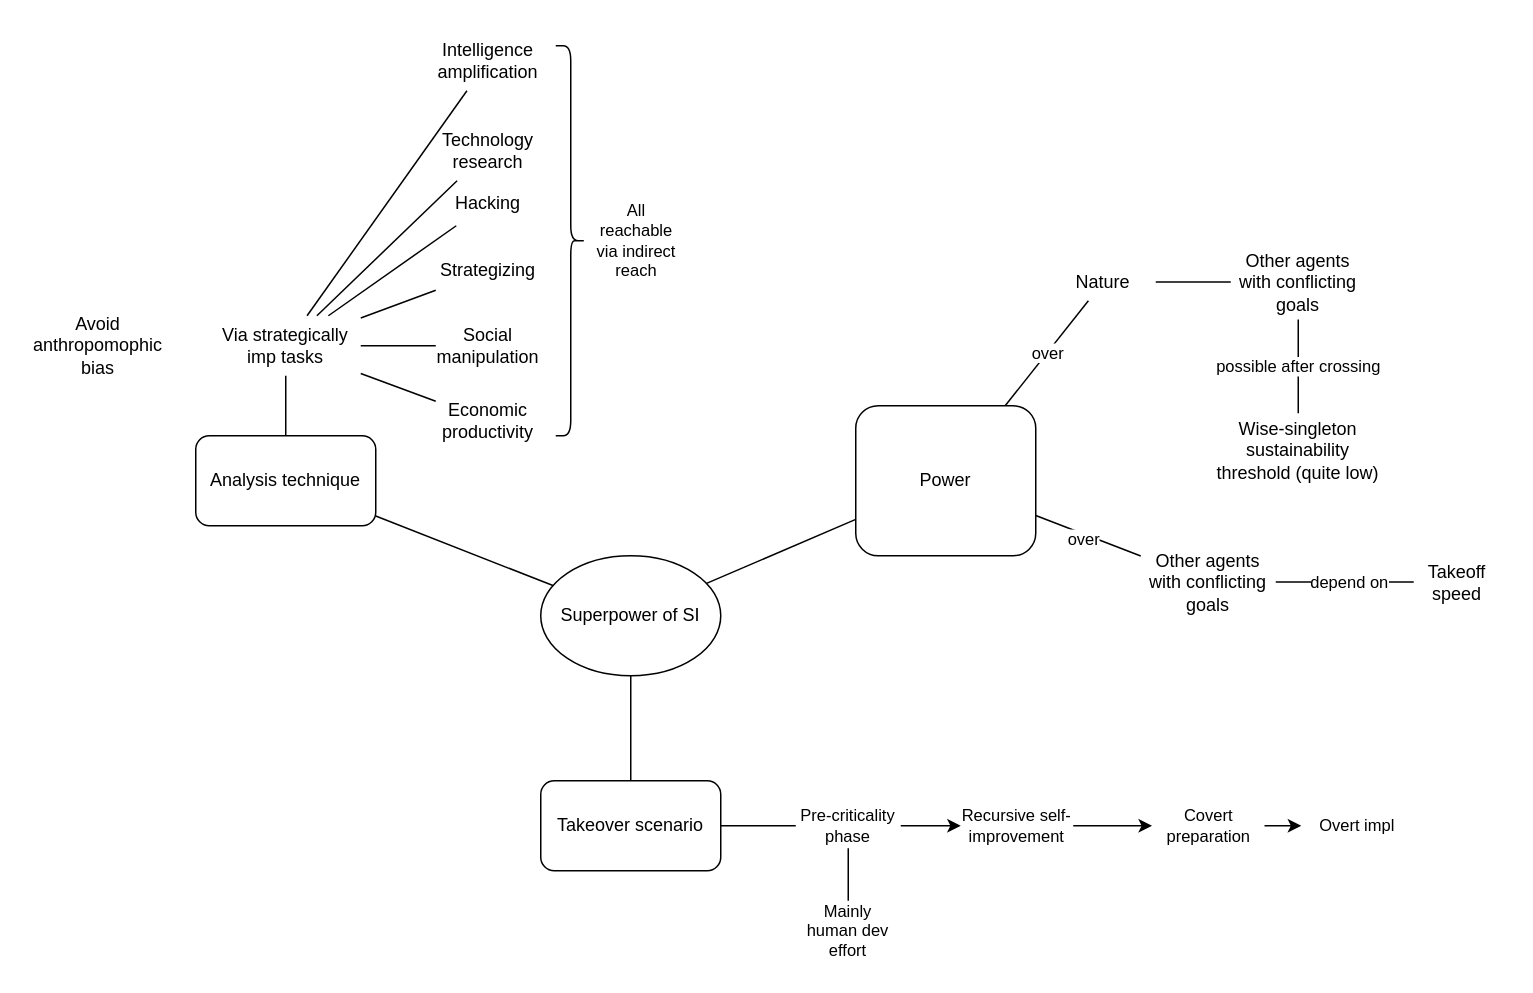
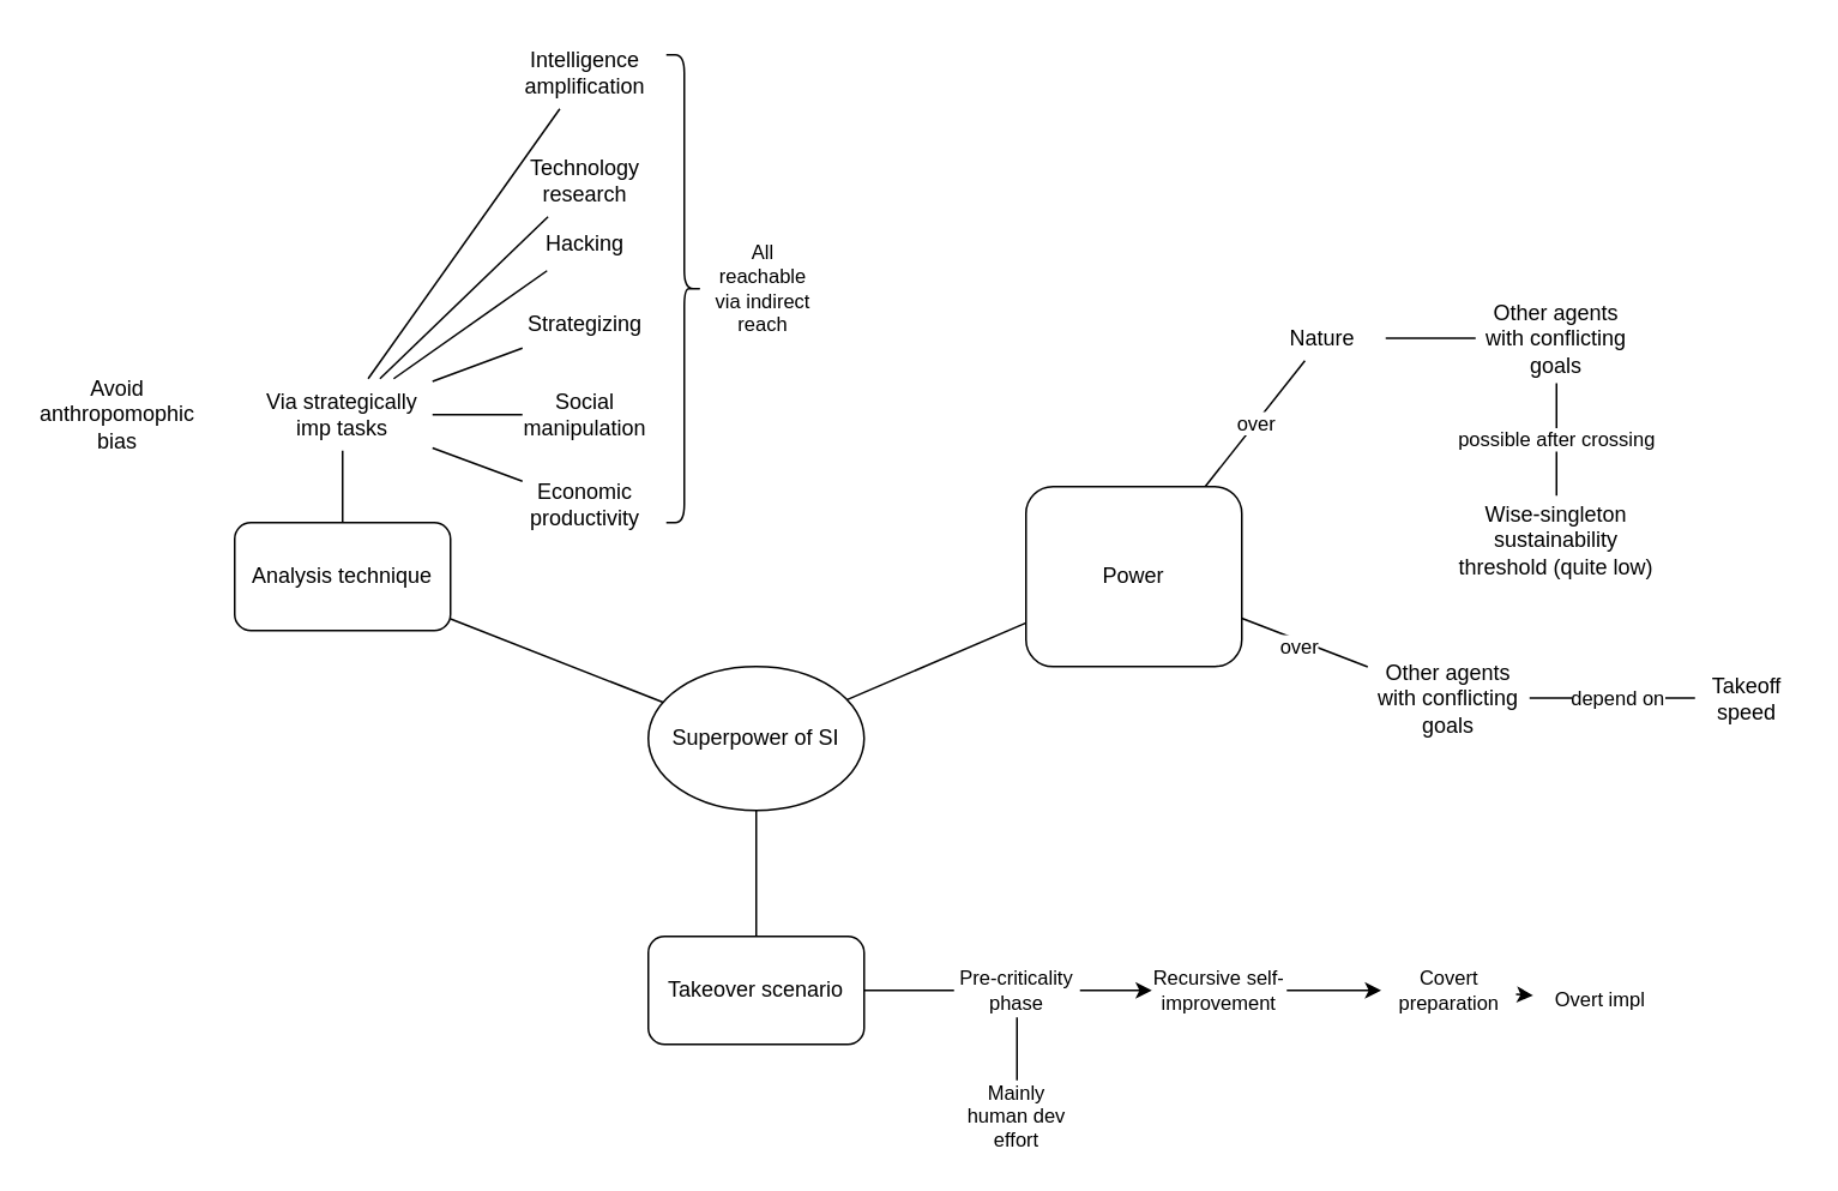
- <mxCell id="48" value="Overt impl" style="text;html=1;strokeColor=none;fillColor=none;align=center;verticalAlign=middle;whiteSpace=wrap;rounded=0;fontSize=11;fontFamily=Helvetica;fontColor=default;" vertex="1" parent="1"><mxGeometry x="867" y="535" width="75" height="30" as="geometry" /></mxCell>
+ <mxCell id="48" value="Overt impl" style="text;html=1;strokeColor=none;fillColor=none;align=center;verticalAlign=middle;whiteSpace=wrap;rounded=0;fontSize=11;fontFamily=Helvetica;fontColor=default;" vertex="1" parent="1"><mxGeometry x="852" y="540" width="75" height="30" as="geometry" /></mxCell>
